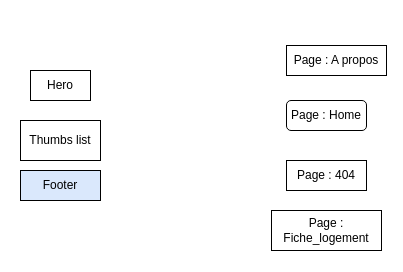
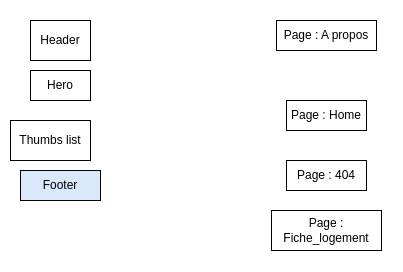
+ <mxCell id="2" value="Header" style="rounded=0;whiteSpace=wrap;html=1;" vertex="1" parent="1"><mxGeometry x="30" y="20" width="60" height="40" as="geometry" /></mxCell>
- <mxCell id="6" value="Page : A propos" style="rounded=0;whiteSpace=wrap;html=1;" vertex="1" parent="1"><mxGeometry x="286" y="45" width="100" height="30" as="geometry" /></mxCell>
+ <mxCell id="6" value="Page : A propos" style="rounded=0;whiteSpace=wrap;html=1;" vertex="1" parent="1"><mxGeometry x="276" y="20" width="100" height="30" as="geometry" /></mxCell>
- <mxCell id="7" value="Page : Home" style="whiteSpace=wrap;html=1;rounded=1;" vertex="1" parent="1"><mxGeometry x="286" y="100" width="80" height="30" as="geometry" /></mxCell>
+ <mxCell id="7" value="Page : Home" style="rounded=0;whiteSpace=wrap;html=1;" vertex="1" parent="1"><mxGeometry x="286" y="100" width="80" height="30" as="geometry" /></mxCell>
- <mxCell id="4" value="Thumbs list" style="rounded=0;whiteSpace=wrap;html=1;" vertex="1" parent="1"><mxGeometry x="20" y="120" width="80" height="40" as="geometry" /></mxCell>
+ <mxCell id="4" value="Thumbs list" style="rounded=0;whiteSpace=wrap;html=1;" vertex="1" parent="1"><mxGeometry x="10" y="120" width="80" height="40" as="geometry" /></mxCell>
